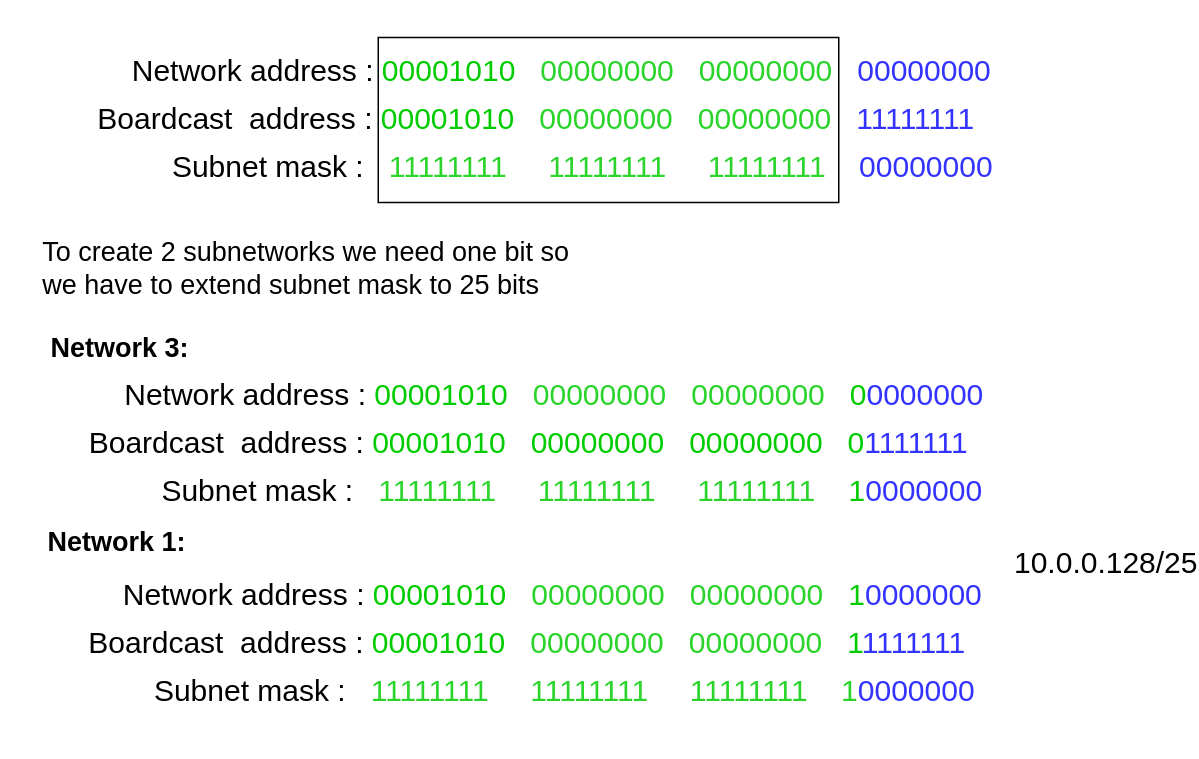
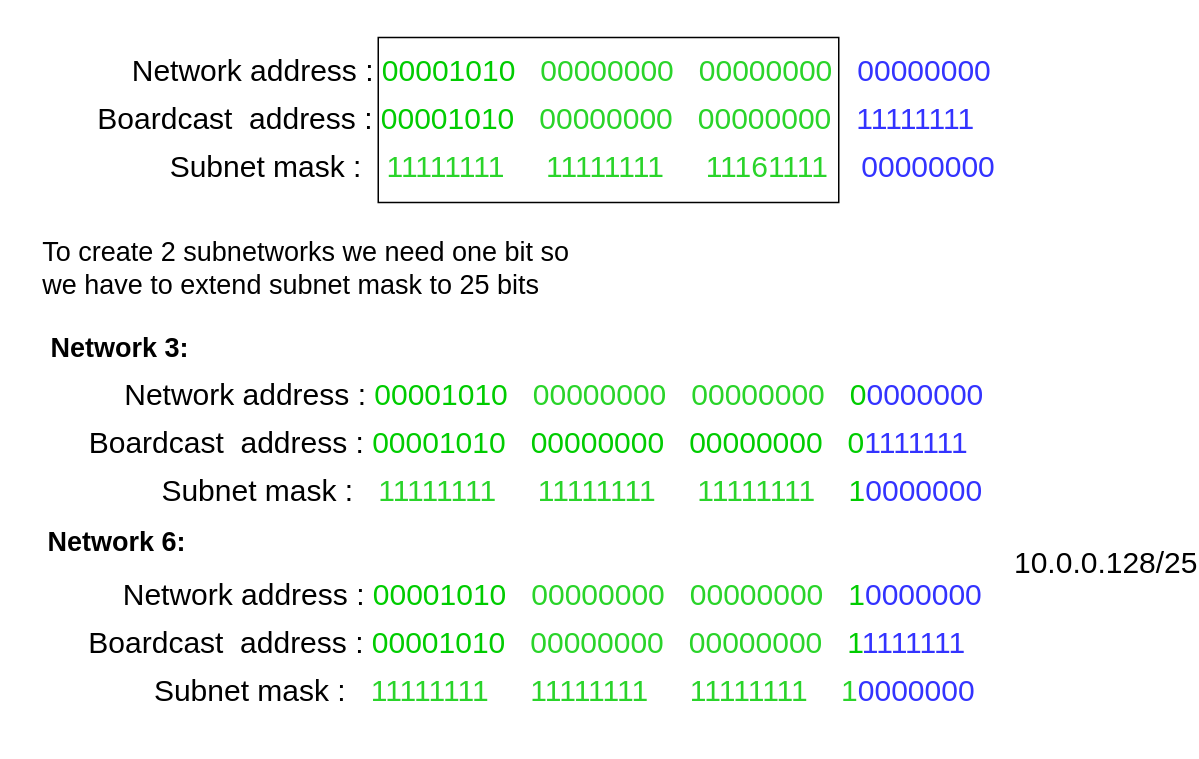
- <mxCell id="5" value="&lt;font style=&quot;font-size: 20px&quot;&gt;Subnet mask :&amp;nbsp; &amp;nbsp;&lt;font color=&quot;#2ad42a&quot;&gt;11111111&amp;nbsp; &amp;nbsp; &amp;nbsp;&lt;/font&gt;&lt;span style=&quot;color: rgb(42 , 212 , 42)&quot;&gt;11111111&amp;nbsp; &amp;nbsp; &amp;nbsp;&lt;/span&gt;&lt;span style=&quot;color: rgb(42 , 212 , 42)&quot;&gt;11111111&amp;nbsp; &amp;nbsp; &lt;/span&gt;&lt;font color=&quot;#3333ff&quot;&gt;00000000&lt;/font&gt;&lt;/font&gt;" style="text;html=1;strokeColor=none;fillColor=none;align=center;verticalAlign=middle;whiteSpace=wrap;rounded=0;fontSize=20;" parent="1" vertex="1"><mxGeometry x="87" y="84.5" width="602" height="50" as="geometry" /></mxCell>
+ <mxCell id="5" value="&lt;font style=&quot;font-size: 20px&quot;&gt;Subnet mask :&amp;nbsp; &amp;nbsp;&lt;font color=&quot;#2ad42a&quot;&gt;11111111&amp;nbsp; &amp;nbsp; &amp;nbsp;&lt;/font&gt;&lt;span style=&quot;color: rgb(42 , 212 , 42)&quot;&gt;11111111&amp;nbsp; &amp;nbsp; &amp;nbsp;&lt;/span&gt;&lt;span style=&quot;color: rgb(42 , 212 , 42)&quot;&gt;11161111&amp;nbsp; &amp;nbsp; &lt;/span&gt;&lt;font color=&quot;#3333ff&quot;&gt;00000000&lt;/font&gt;&lt;/font&gt;" style="text;html=1;strokeColor=none;fillColor=none;align=center;verticalAlign=middle;whiteSpace=wrap;rounded=0;fontSize=20;" parent="1" vertex="1"><mxGeometry x="87" y="84.5" width="602" height="50" as="geometry" /></mxCell>
- <mxCell id="8" value="Network 1:" style="text;html=1;strokeColor=none;fillColor=none;align=center;verticalAlign=middle;whiteSpace=wrap;rounded=0;fontSize=18;fontStyle=1" parent="1" vertex="1"><mxGeometry x="20.5" y="350.5" width="113" height="20" as="geometry" /></mxCell>
+ <mxCell id="8" value="Network 6:" style="text;html=1;strokeColor=none;fillColor=none;align=center;verticalAlign=middle;whiteSpace=wrap;rounded=0;fontSize=18;fontStyle=1" parent="1" vertex="1"><mxGeometry x="20.5" y="350.5" width="113" height="20" as="geometry" /></mxCell>
